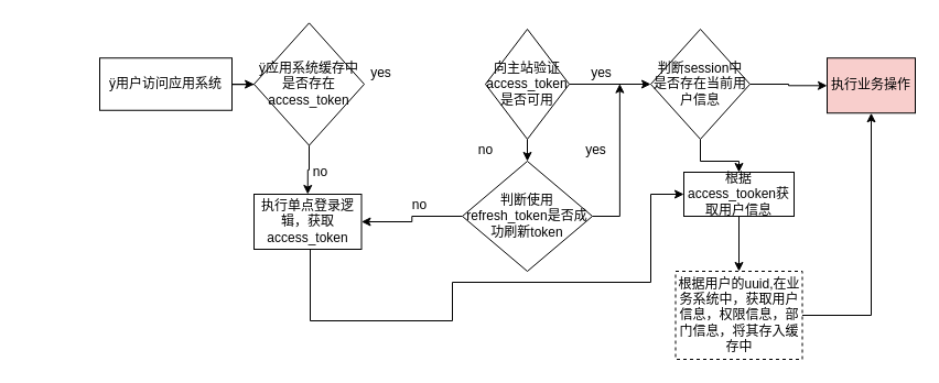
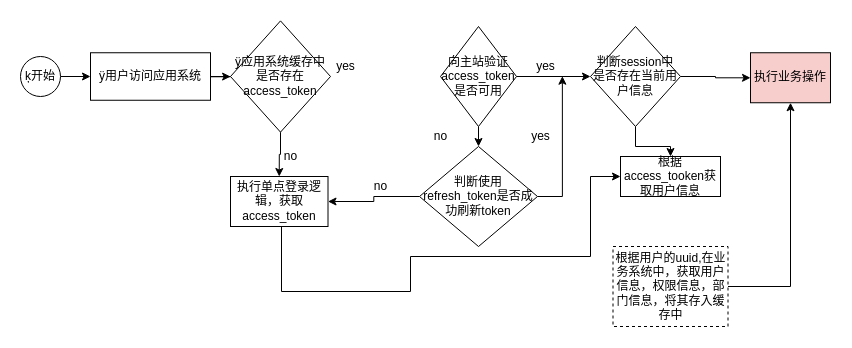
+ <mxCell id="3" value="&lt;font style=&quot;vertical-align: inherit&quot;&gt;&lt;font style=&quot;vertical-align: inherit&quot;&gt;ķ开始&lt;/font&gt;&lt;/font&gt;" style="ellipse;whiteSpace=wrap;html=1;aspect=fixed;" vertex="1" parent="1"><mxGeometry x="20" y="56" width="40" height="40" as="geometry" /></mxCell>
+ <mxCell id="2" style="edgeStyle=orthogonalEdgeStyle;rounded=0;orthogonalLoop=1;jettySize=auto;html=1;exitX=1;exitY=0.5;exitDx=0;exitDy=0;entryX=0;entryY=0.5;entryDx=0;entryDy=0;" edge="1" parent="1" source="3" target="5"><mxGeometry relative="1" as="geometry" /></mxCell>
- <mxCell id="17" style="edgeStyle=orthogonalEdgeStyle;rounded=0;orthogonalLoop=1;jettySize=auto;html=1;" edge="1" parent="1" source="18" target="23"><mxGeometry relative="1" as="geometry" /></mxCell>
